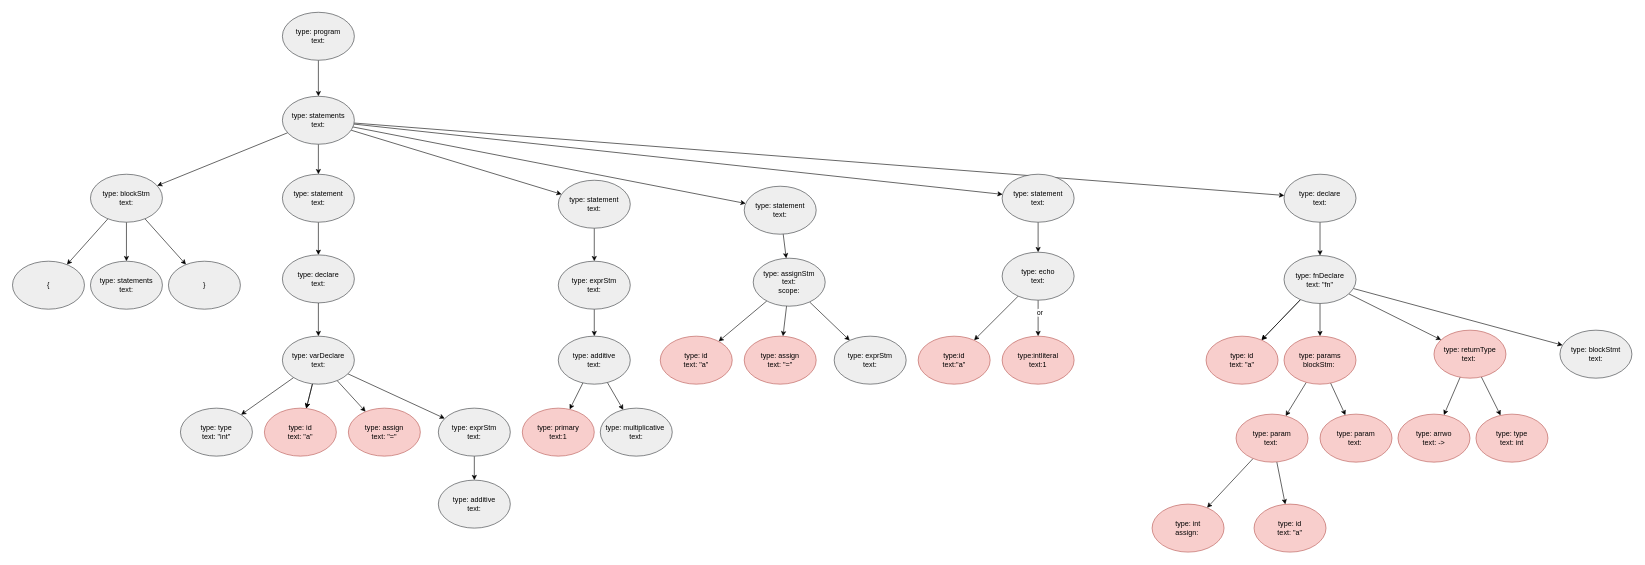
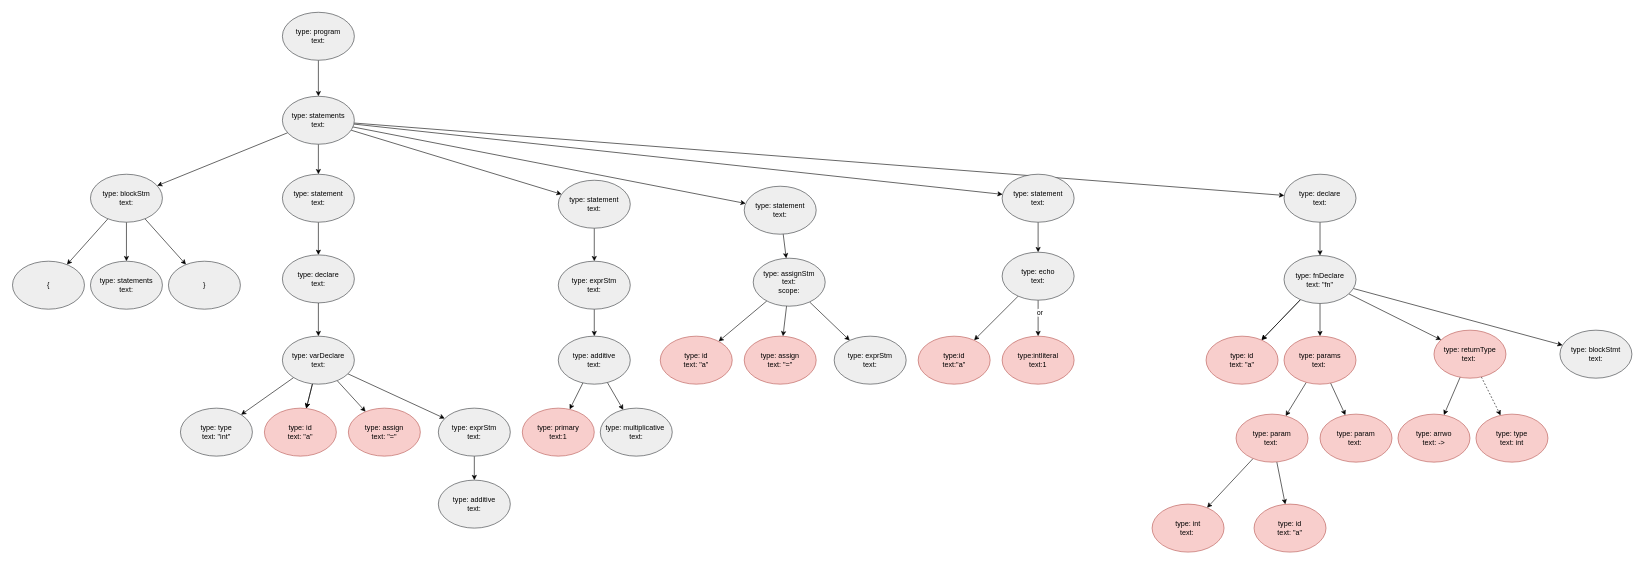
- <mxCell id="73" value="type: params&lt;br&gt;blockStm:&amp;nbsp;" style="ellipse;whiteSpace=wrap;html=1;fillColor=#f8cecc;strokeColor=#b85450;" vertex="1" parent="1"><mxGeometry x="2140" y="560" width="120" height="80" as="geometry" /></mxCell>
+ <mxCell id="73" value="type: params&lt;br&gt;text:&amp;nbsp;" style="ellipse;whiteSpace=wrap;html=1;fillColor=#f8cecc;strokeColor=#b85450;" vertex="1" parent="1"><mxGeometry x="2140" y="560" width="120" height="80" as="geometry" /></mxCell>
- <mxCell id="68" style="edgeStyle=none;rounded=0;orthogonalLoop=1;jettySize=auto;html=1;" edge="1" parent="1" source="69" target="83"><mxGeometry relative="1" as="geometry" /></mxCell>
+ <mxCell id="68" style="edgeStyle=none;rounded=0;orthogonalLoop=1;jettySize=auto;html=1;dashed=1;" edge="1" parent="1" source="69" target="83"><mxGeometry relative="1" as="geometry" /></mxCell>
- <mxCell id="78" value="type: int&lt;br&gt;assign:&amp;nbsp;" style="ellipse;whiteSpace=wrap;html=1;fillColor=#f8cecc;strokeColor=#b85450;" vertex="1" parent="1"><mxGeometry x="1920" y="840" width="120" height="80" as="geometry" /></mxCell>
+ <mxCell id="78" value="type: int&lt;br&gt;text:&amp;nbsp;" style="ellipse;whiteSpace=wrap;html=1;fillColor=#f8cecc;strokeColor=#b85450;" vertex="1" parent="1"><mxGeometry x="1920" y="840" width="120" height="80" as="geometry" /></mxCell>
